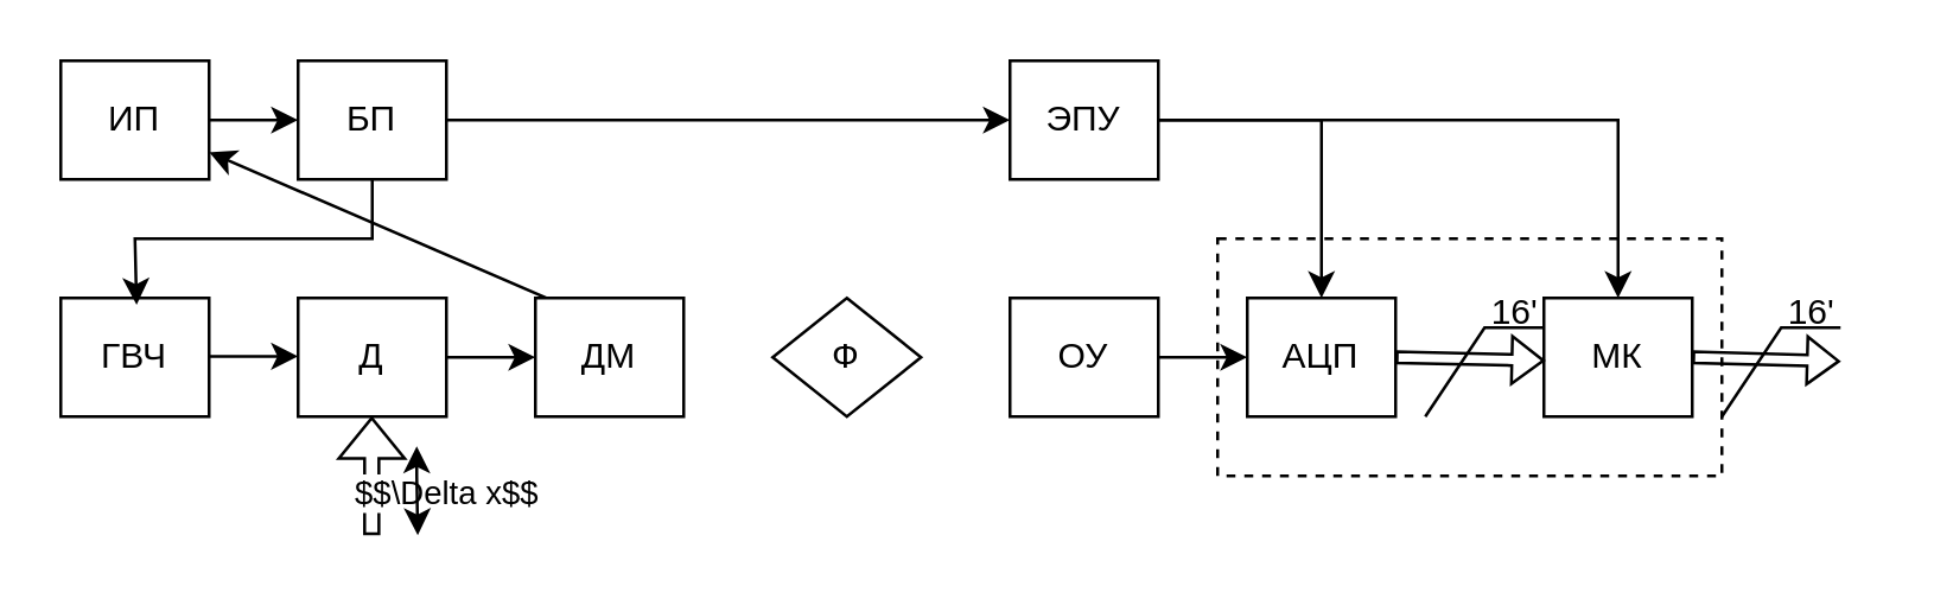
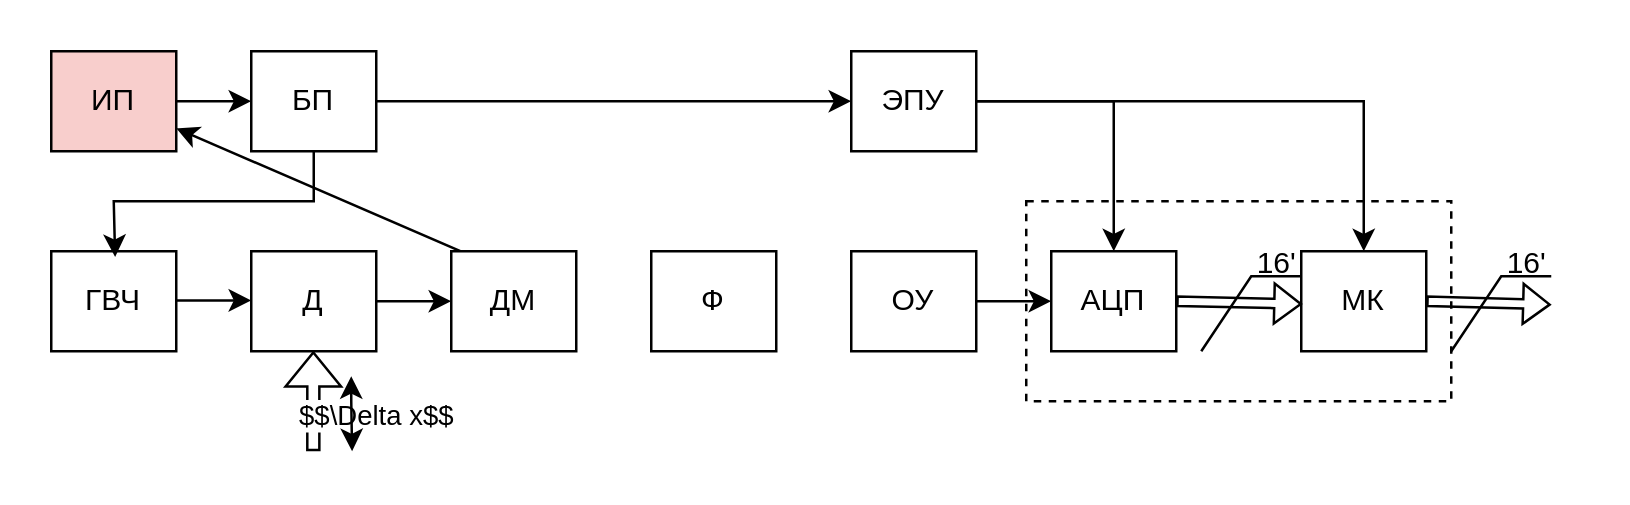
- <mxCell id="3" value="ИП" style="rounded=0;whiteSpace=wrap;html=1;" parent="1" vertex="1"><mxGeometry x="20" y="20" width="50" height="40" as="geometry" /></mxCell>
+ <mxCell id="3" value="ИП" style="rounded=0;whiteSpace=wrap;html=1;fillColor=#f8cecc;" parent="1" vertex="1"><mxGeometry x="20" y="20" width="50" height="40" as="geometry" /></mxCell>
- <mxCell id="30" value="Ф" style="rhombus;whiteSpace=wrap;html=1;" parent="1" vertex="1"><mxGeometry x="260" y="100" width="50" height="40" as="geometry" /></mxCell>
+ <mxCell id="30" value="Ф" style="rounded=0;whiteSpace=wrap;html=1;" parent="1" vertex="1"><mxGeometry x="260" y="100" width="50" height="40" as="geometry" /></mxCell>
